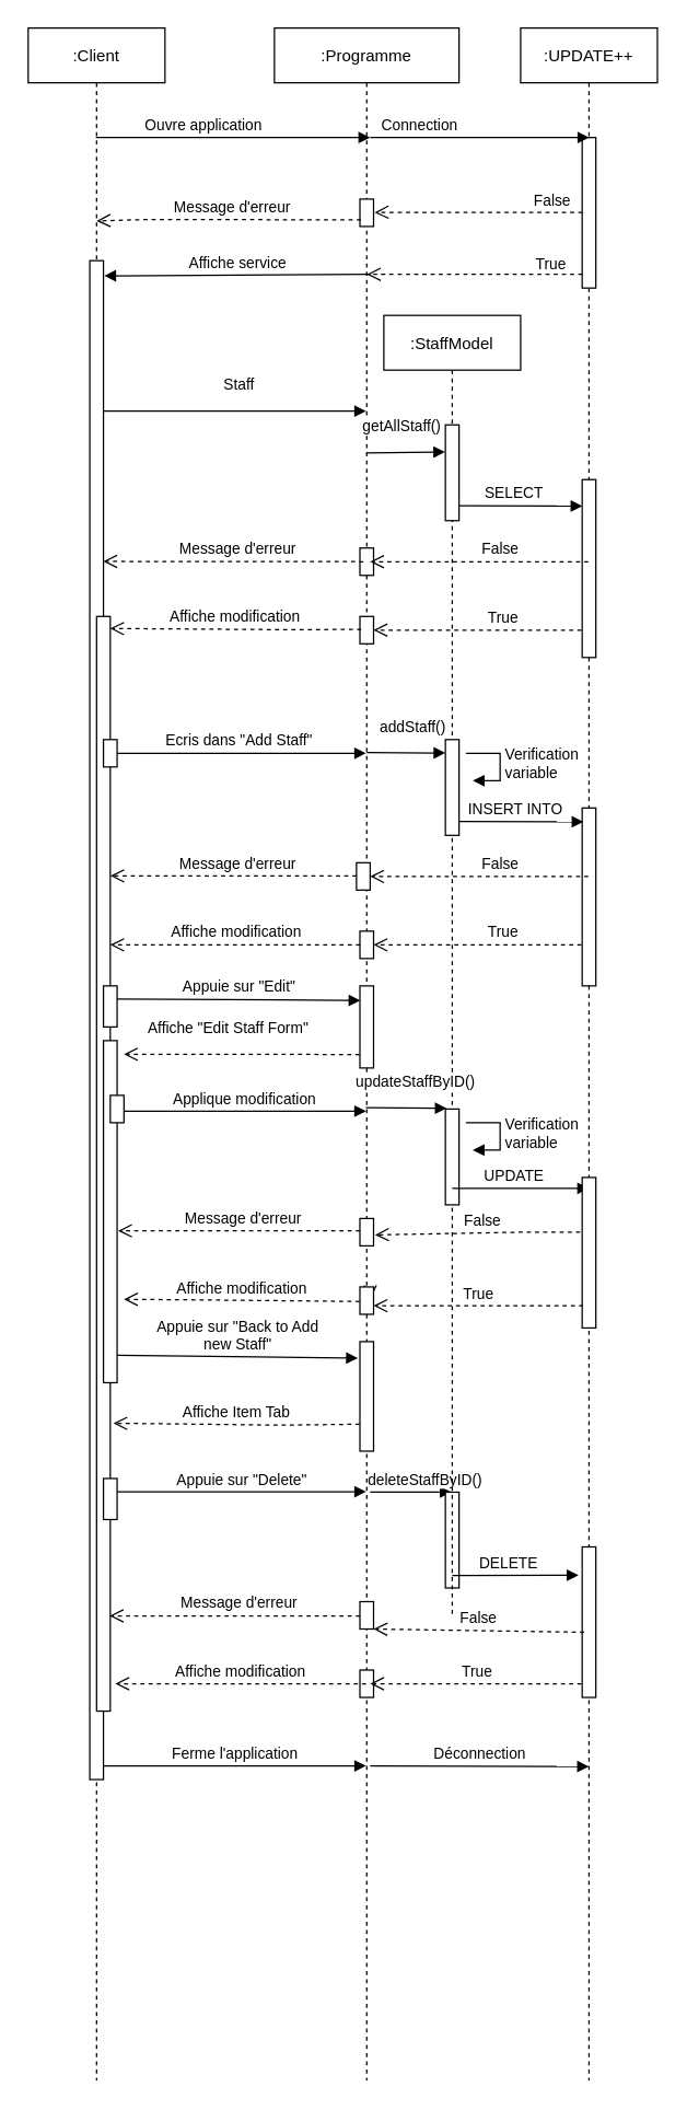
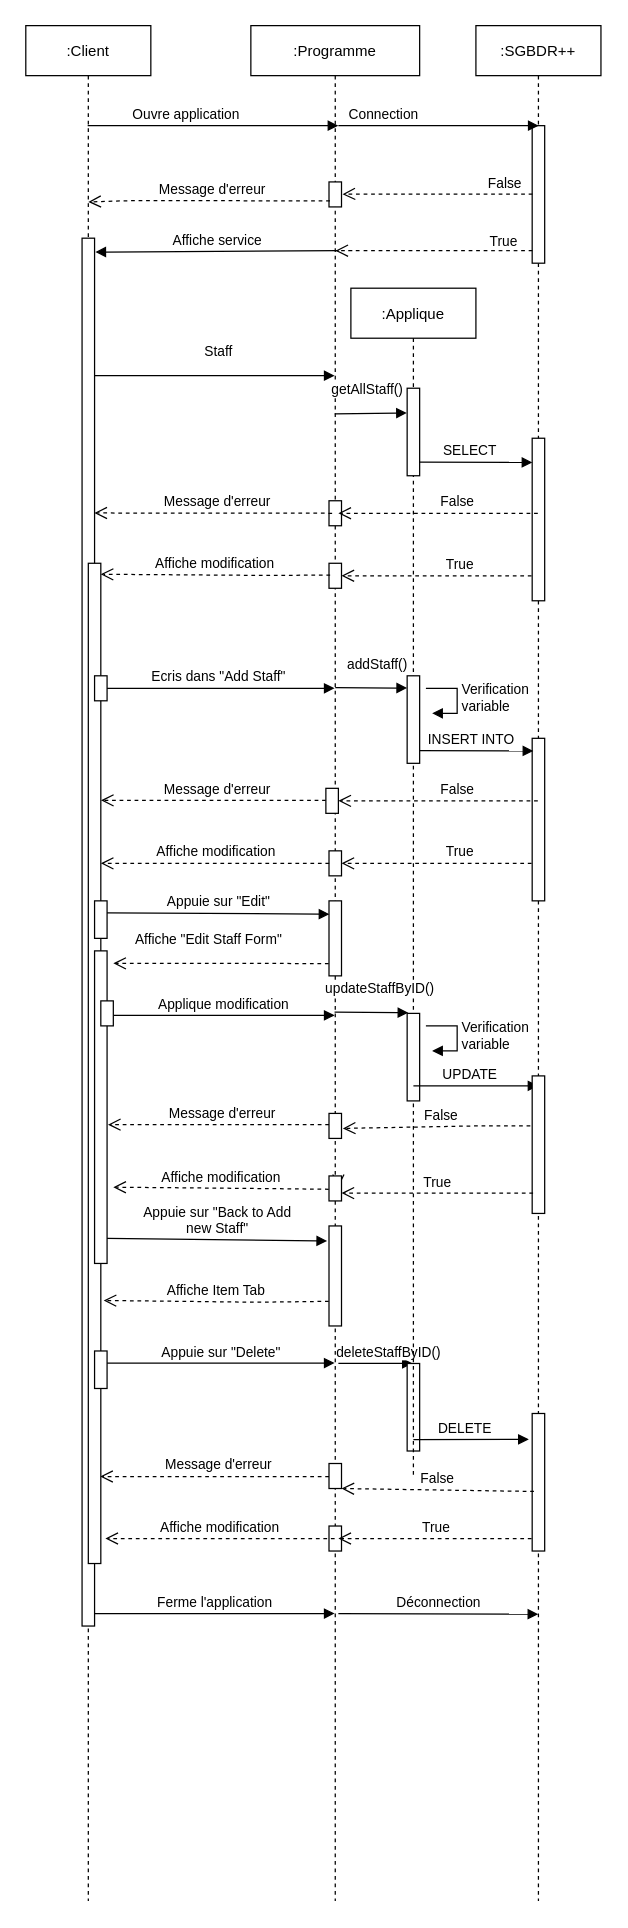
- <mxCell id="5" value=":UPDATE++" style="shape=umlLifeline;perimeter=lifelinePerimeter;container=1;collapsible=0;recursiveResize=0;rounded=0;shadow=0;strokeWidth=1;" parent="1" vertex="1"><mxGeometry x="380" y="20" width="100" height="1500" as="geometry" /></mxCell>
+ <mxCell id="5" value=":SGBDR++" style="shape=umlLifeline;perimeter=lifelinePerimeter;container=1;collapsible=0;recursiveResize=0;rounded=0;shadow=0;strokeWidth=1;" parent="1" vertex="1"><mxGeometry x="380" y="20" width="100" height="1500" as="geometry" /></mxCell>
- <mxCell id="42" value=":StaffModel" style="shape=umlLifeline;perimeter=lifelinePerimeter;container=1;collapsible=0;recursiveResize=0;rounded=0;shadow=0;strokeWidth=1;" parent="1" vertex="1"><mxGeometry x="280" y="230" width="100" height="950" as="geometry" /></mxCell>
+ <mxCell id="42" value=":Applique" style="shape=umlLifeline;perimeter=lifelinePerimeter;container=1;collapsible=0;recursiveResize=0;rounded=0;shadow=0;strokeWidth=1;" parent="1" vertex="1"><mxGeometry x="280" y="230" width="100" height="950" as="geometry" /></mxCell>
